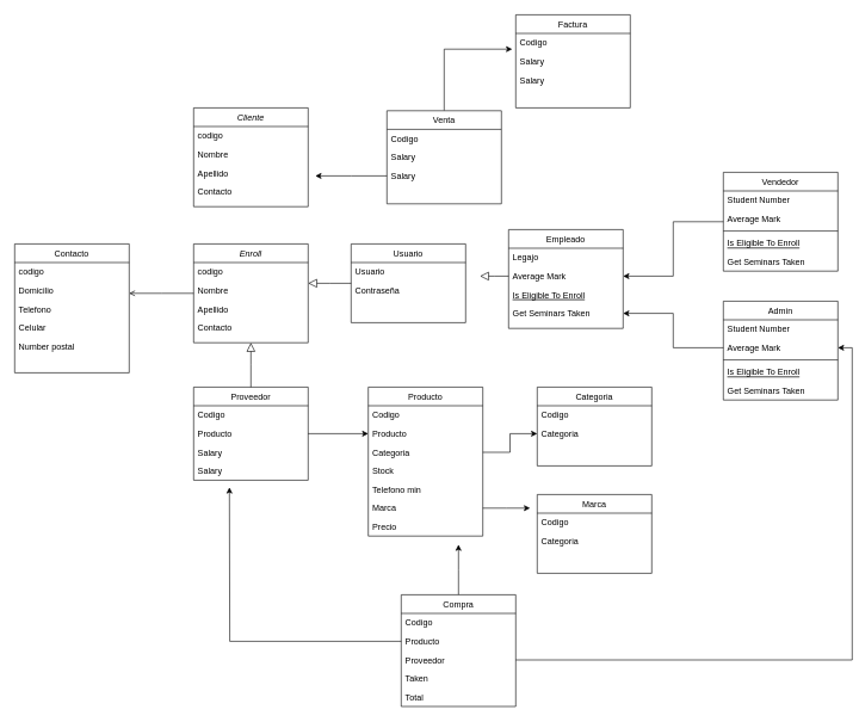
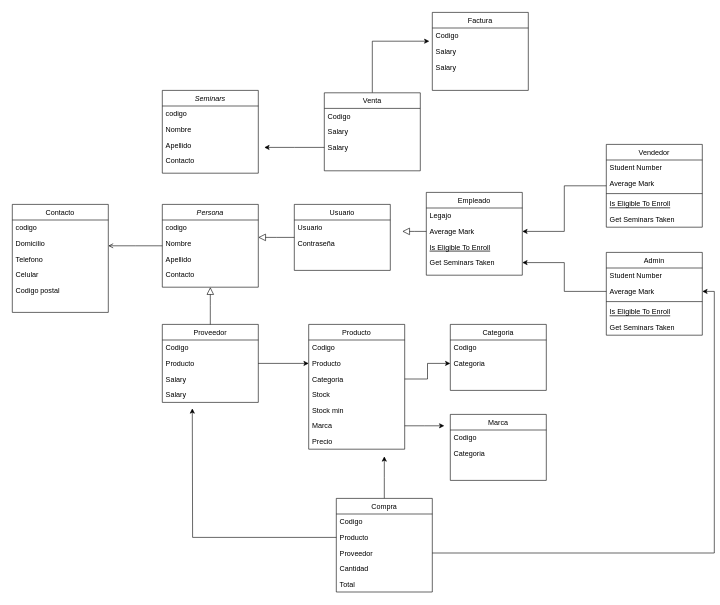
- <mxCell id="60" value="Cliente" style="swimlane;fontStyle=2;align=center;verticalAlign=top;childLayout=stackLayout;horizontal=1;startSize=26;horizontalStack=0;resizeParent=1;resizeLast=0;collapsible=1;marginBottom=0;rounded=0;shadow=0;strokeWidth=1;" parent="1" vertex="1"><mxGeometry x="270" y="150" width="160" height="138" as="geometry"><mxRectangle x="230" y="140" width="160" height="26" as="alternateBounds" /></mxGeometry></mxCell>
+ <mxCell id="60" value="Seminars" style="swimlane;fontStyle=2;align=center;verticalAlign=top;childLayout=stackLayout;horizontal=1;startSize=26;horizontalStack=0;resizeParent=1;resizeLast=0;collapsible=1;marginBottom=0;rounded=0;shadow=0;strokeWidth=1;" parent="1" vertex="1"><mxGeometry x="270" y="150" width="160" height="138" as="geometry"><mxRectangle x="230" y="140" width="160" height="26" as="alternateBounds" /></mxGeometry></mxCell>
- <mxCell id="2" value="Enroll" style="swimlane;fontStyle=2;align=center;verticalAlign=top;childLayout=stackLayout;horizontal=1;startSize=26;horizontalStack=0;resizeParent=1;resizeLast=0;collapsible=1;marginBottom=0;rounded=0;shadow=0;strokeWidth=1;" parent="1" vertex="1"><mxGeometry x="270" y="340" width="160" height="138" as="geometry"><mxRectangle x="230" y="140" width="160" height="26" as="alternateBounds" /></mxGeometry></mxCell>
+ <mxCell id="2" value="Persona" style="swimlane;fontStyle=2;align=center;verticalAlign=top;childLayout=stackLayout;horizontal=1;startSize=26;horizontalStack=0;resizeParent=1;resizeLast=0;collapsible=1;marginBottom=0;rounded=0;shadow=0;strokeWidth=1;" parent="1" vertex="1"><mxGeometry x="270" y="340" width="160" height="138" as="geometry"><mxRectangle x="230" y="140" width="160" height="26" as="alternateBounds" /></mxGeometry></mxCell>
- <mxCell id="22" value="Number postal" style="text;align=left;verticalAlign=top;spacingLeft=4;spacingRight=4;overflow=hidden;rotatable=0;points=[[0,0.5],[1,0.5]];portConstraint=eastwest;rounded=0;shadow=0;html=0;" parent="17" vertex="1"><mxGeometry y="130" width="160" height="26" as="geometry" /></mxCell>
+ <mxCell id="22" value="Codigo postal" style="text;align=left;verticalAlign=top;spacingLeft=4;spacingRight=4;overflow=hidden;rotatable=0;points=[[0,0.5],[1,0.5]];portConstraint=eastwest;rounded=0;shadow=0;html=0;" parent="17" vertex="1"><mxGeometry y="130" width="160" height="26" as="geometry" /></mxCell>
- <mxCell id="48" value="Telefono min" style="text;align=left;verticalAlign=top;spacingLeft=4;spacingRight=4;overflow=hidden;rotatable=0;points=[[0,0.5],[1,0.5]];portConstraint=eastwest;" parent="43" vertex="1"><mxGeometry y="130" width="160" height="26" as="geometry" /></mxCell>
+ <mxCell id="48" value="Stock min" style="text;align=left;verticalAlign=top;spacingLeft=4;spacingRight=4;overflow=hidden;rotatable=0;points=[[0,0.5],[1,0.5]];portConstraint=eastwest;" parent="43" vertex="1"><mxGeometry y="130" width="160" height="26" as="geometry" /></mxCell>
- <mxCell id="77" value="Taken&#10;" style="text;align=left;verticalAlign=top;spacingLeft=4;spacingRight=4;overflow=hidden;rotatable=0;points=[[0,0.5],[1,0.5]];portConstraint=eastwest;" vertex="1" parent="72"><mxGeometry y="104" width="160" height="26" as="geometry" /></mxCell>
+ <mxCell id="77" value="Cantidad&#10;" style="text;align=left;verticalAlign=top;spacingLeft=4;spacingRight=4;overflow=hidden;rotatable=0;points=[[0,0.5],[1,0.5]];portConstraint=eastwest;" vertex="1" parent="72"><mxGeometry y="104" width="160" height="26" as="geometry" /></mxCell>
